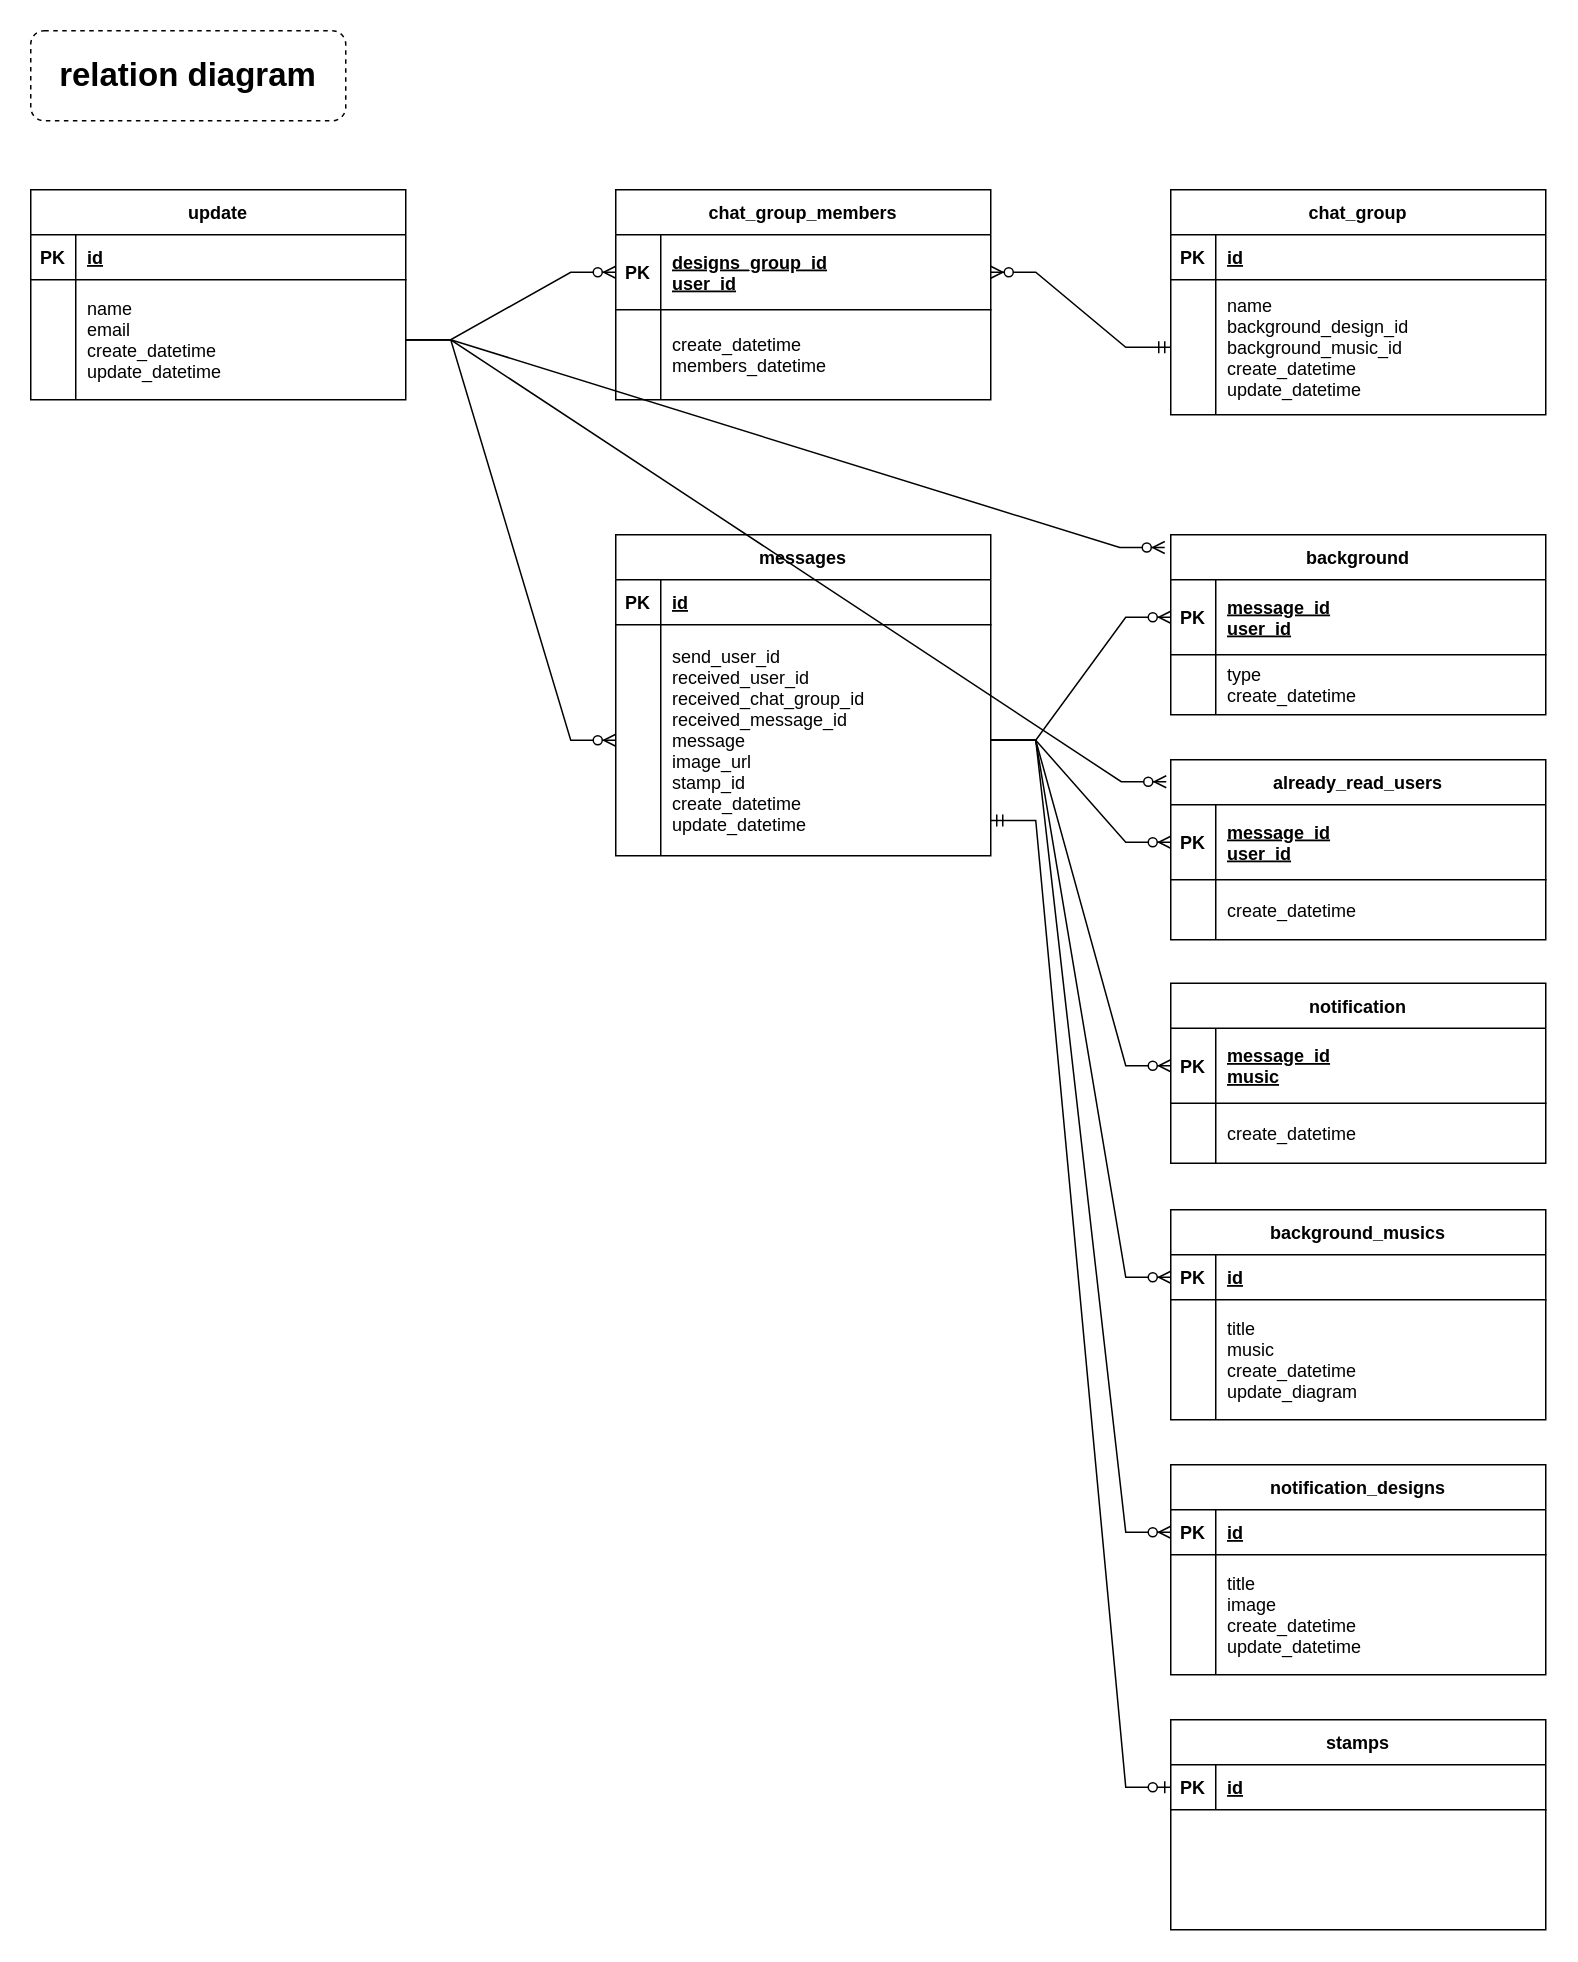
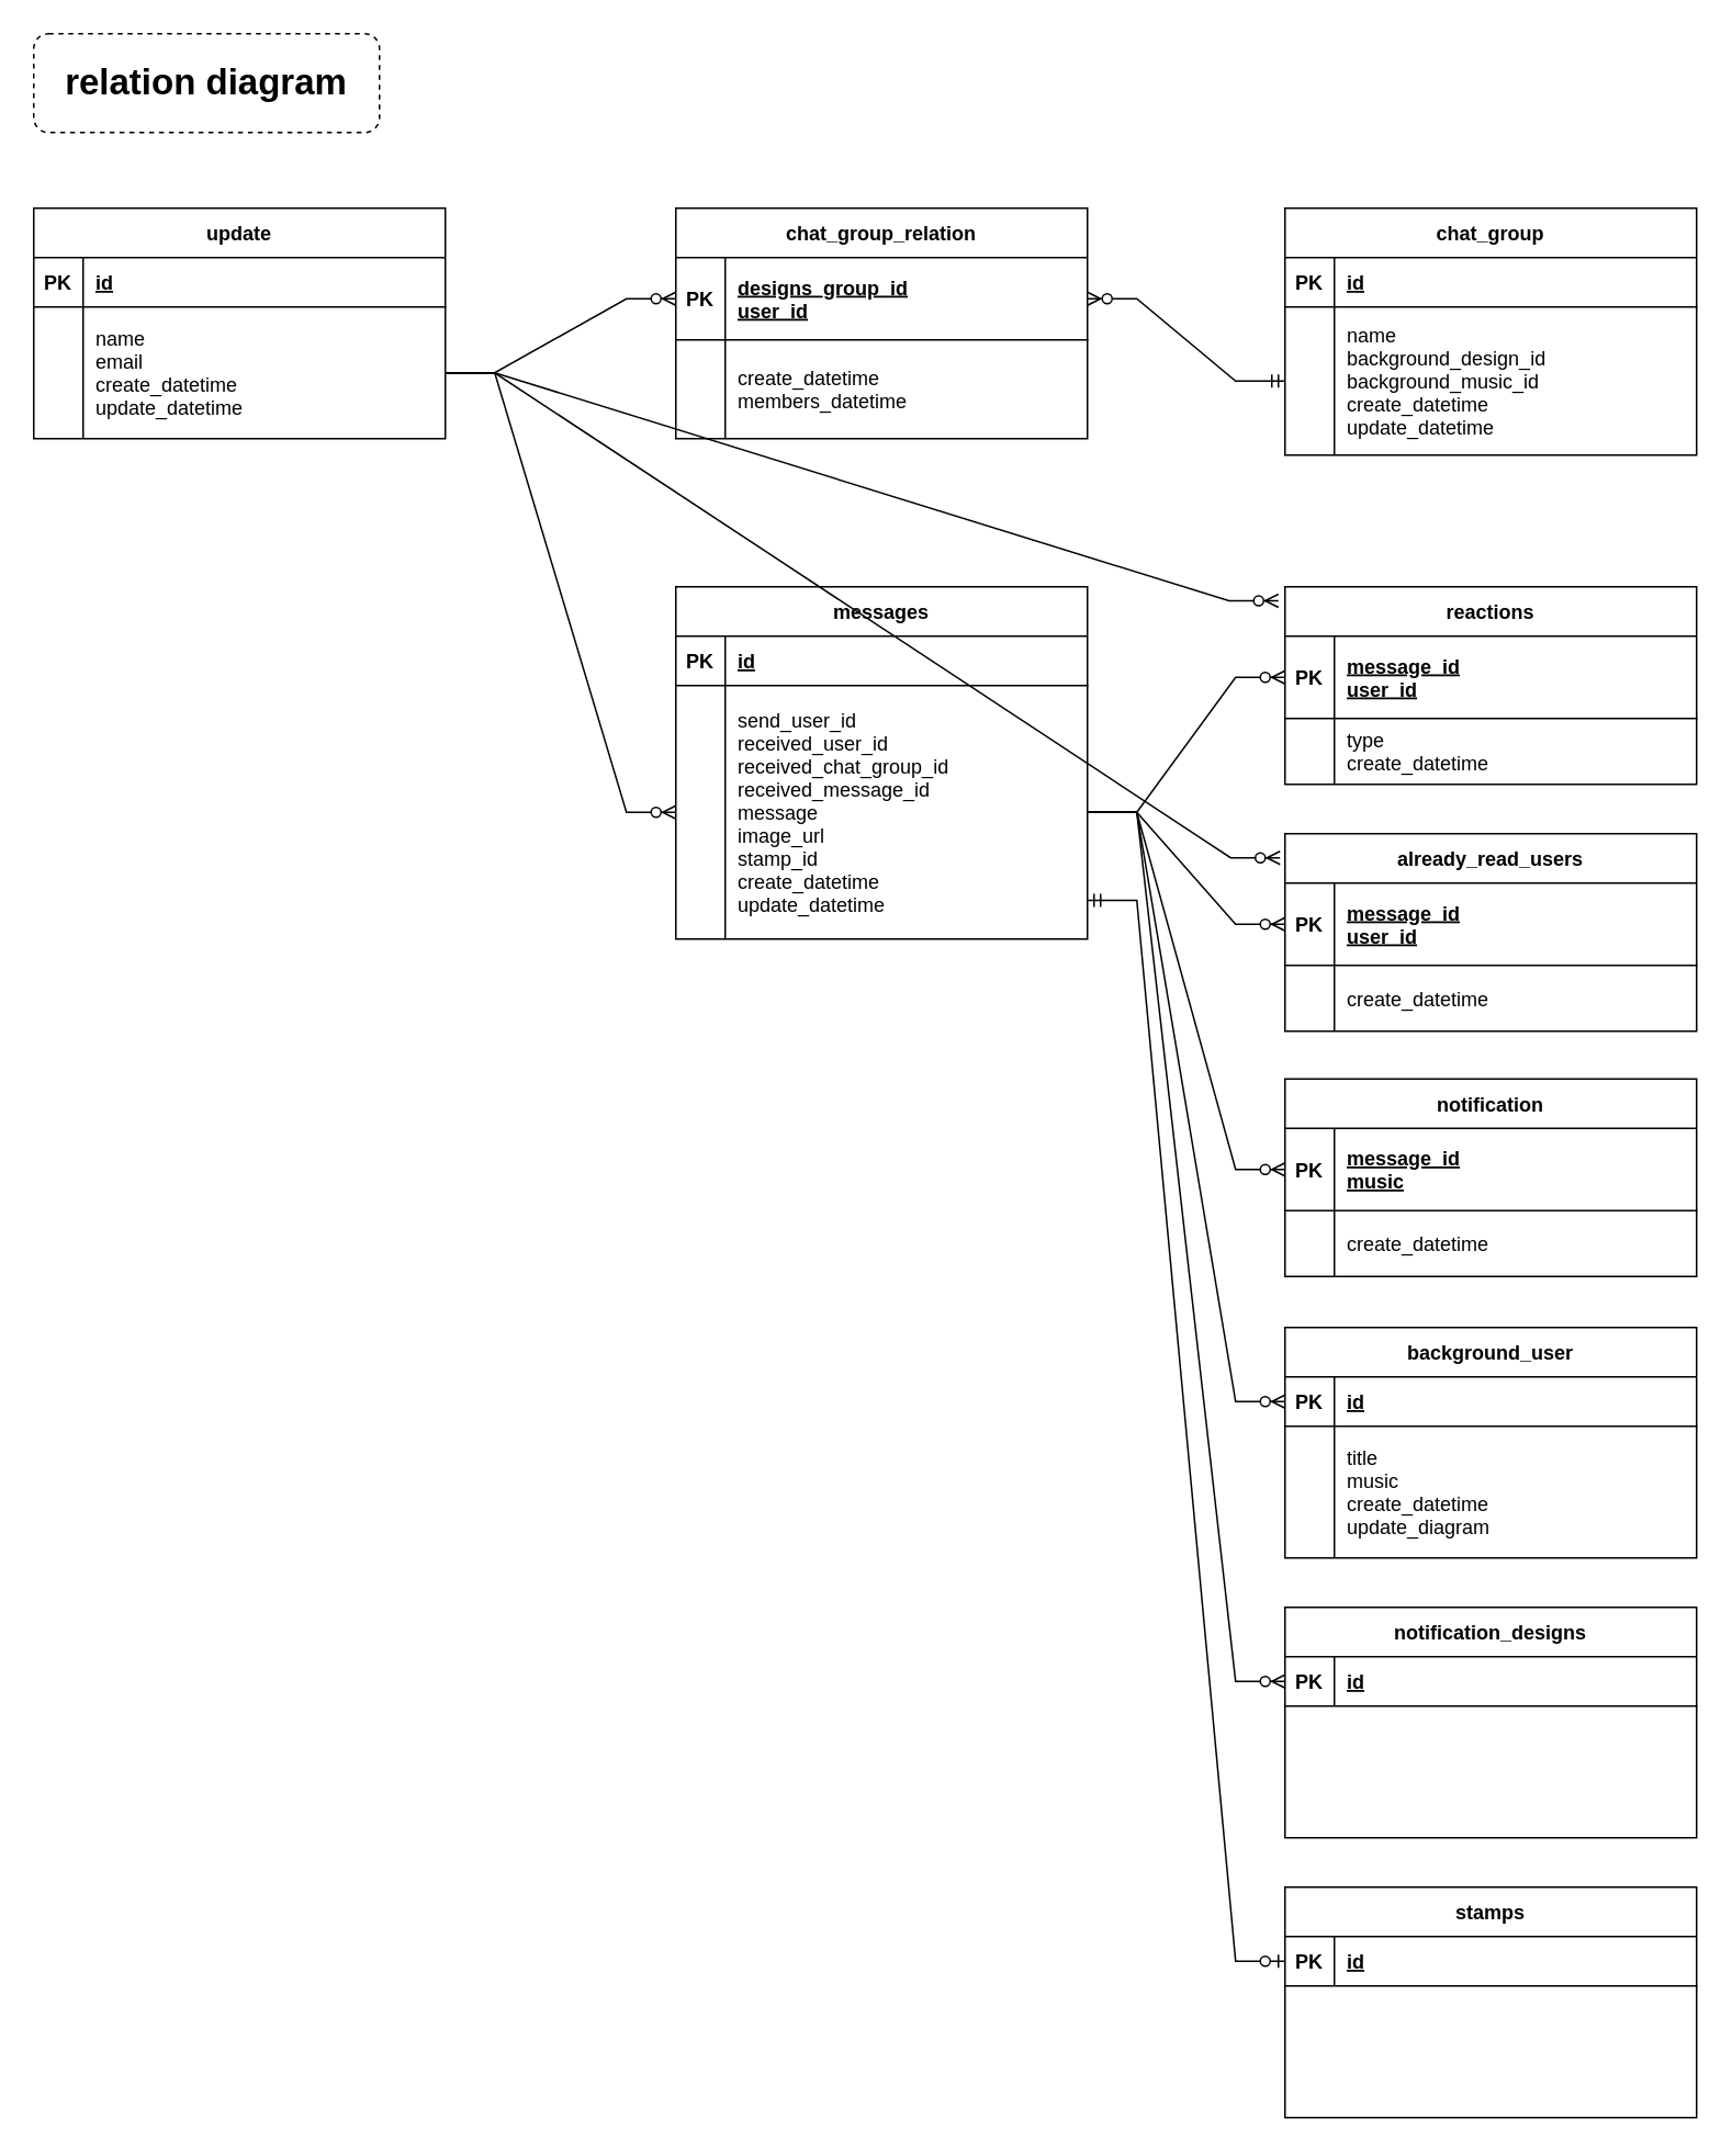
- <mxCell id="16" value="chat_group_members" style="shape=table;startSize=30;container=1;collapsible=1;childLayout=tableLayout;fixedRows=1;rowLines=0;fontStyle=1;align=center;resizeLast=1;" parent="1" vertex="1"><mxGeometry x="410" y="126" width="250" height="140" as="geometry" /></mxCell>
+ <mxCell id="16" value="chat_group_relation" style="shape=table;startSize=30;container=1;collapsible=1;childLayout=tableLayout;fixedRows=1;rowLines=0;fontStyle=1;align=center;resizeLast=1;" parent="1" vertex="1"><mxGeometry x="410" y="126" width="250" height="140" as="geometry" /></mxCell>
- <mxCell id="37" value="background" style="shape=table;startSize=30;container=1;collapsible=1;childLayout=tableLayout;fixedRows=1;rowLines=0;fontStyle=1;align=center;resizeLast=1;" parent="1" vertex="1"><mxGeometry x="780" y="356" width="250" height="120" as="geometry" /></mxCell>
+ <mxCell id="37" value="reactions" style="shape=table;startSize=30;container=1;collapsible=1;childLayout=tableLayout;fixedRows=1;rowLines=0;fontStyle=1;align=center;resizeLast=1;" parent="1" vertex="1"><mxGeometry x="780" y="356" width="250" height="120" as="geometry" /></mxCell>
- <mxCell id="58" value="background_musics" style="shape=table;startSize=30;container=1;collapsible=1;childLayout=tableLayout;fixedRows=1;rowLines=0;fontStyle=1;align=center;resizeLast=1;" parent="1" vertex="1"><mxGeometry x="780" y="806" width="250" height="140" as="geometry" /></mxCell>
+ <mxCell id="58" value="background_user" style="shape=table;startSize=30;container=1;collapsible=1;childLayout=tableLayout;fixedRows=1;rowLines=0;fontStyle=1;align=center;resizeLast=1;" parent="1" vertex="1"><mxGeometry x="780" y="806" width="250" height="140" as="geometry" /></mxCell>
- <mxCell id="57" value="title&#10;image&#10;create_datetime&#10;update_datetime" style="shape=partialRectangle;overflow=hidden;connectable=0;fillColor=none;top=0;left=0;bottom=0;right=0;align=left;spacingLeft=6;" parent="55" vertex="1"><mxGeometry x="30" width="220" height="80" as="geometry"><mxRectangle width="220" height="80" as="alternateBounds" /></mxGeometry></mxCell>
